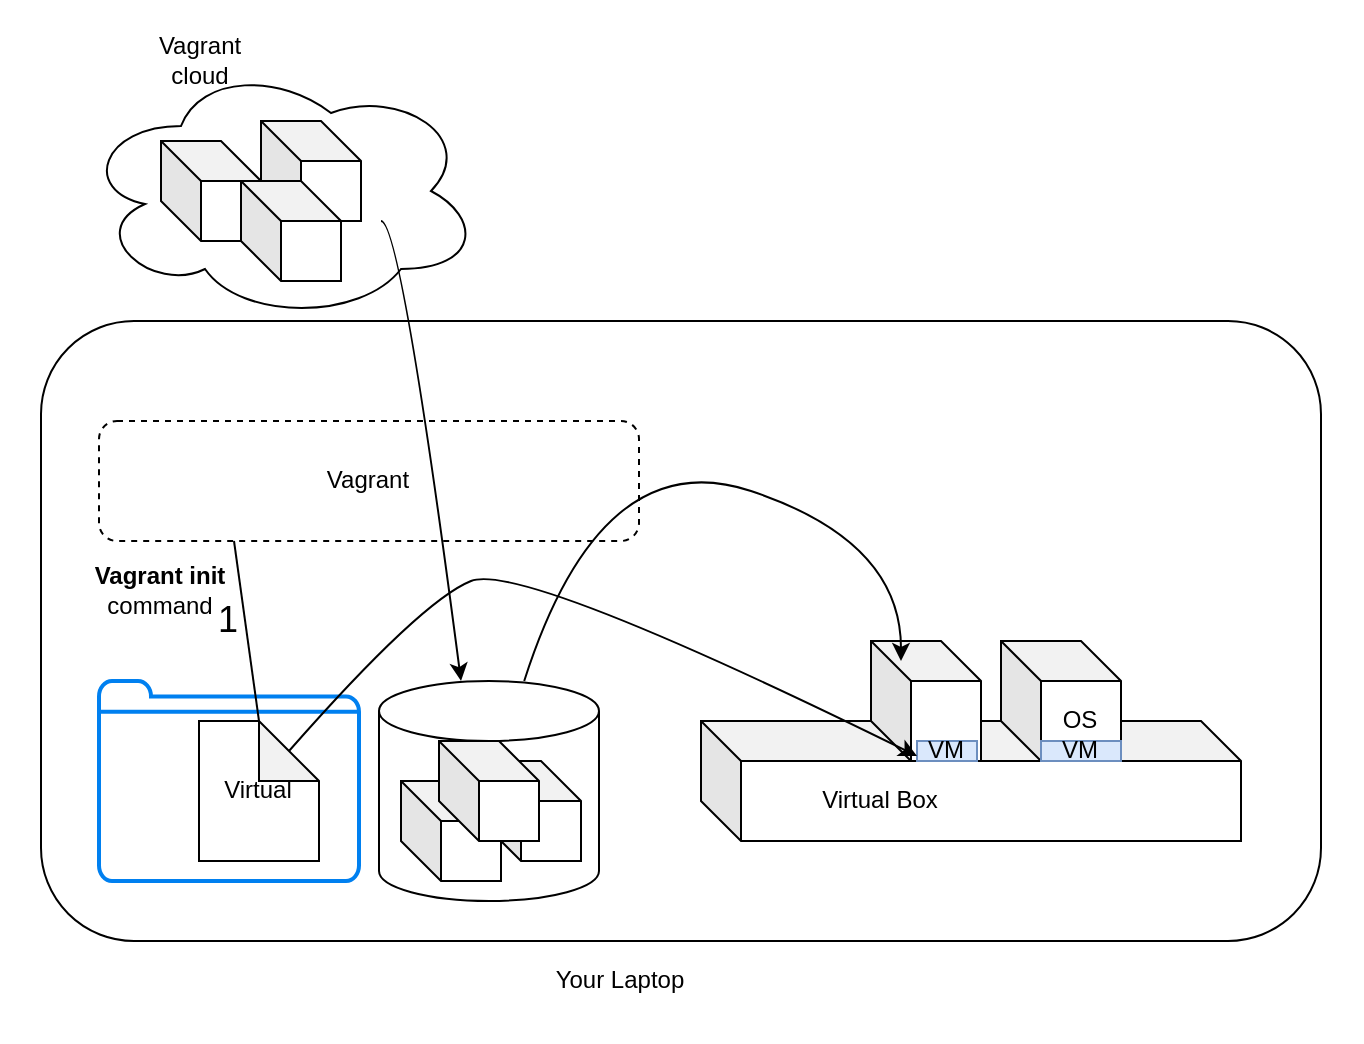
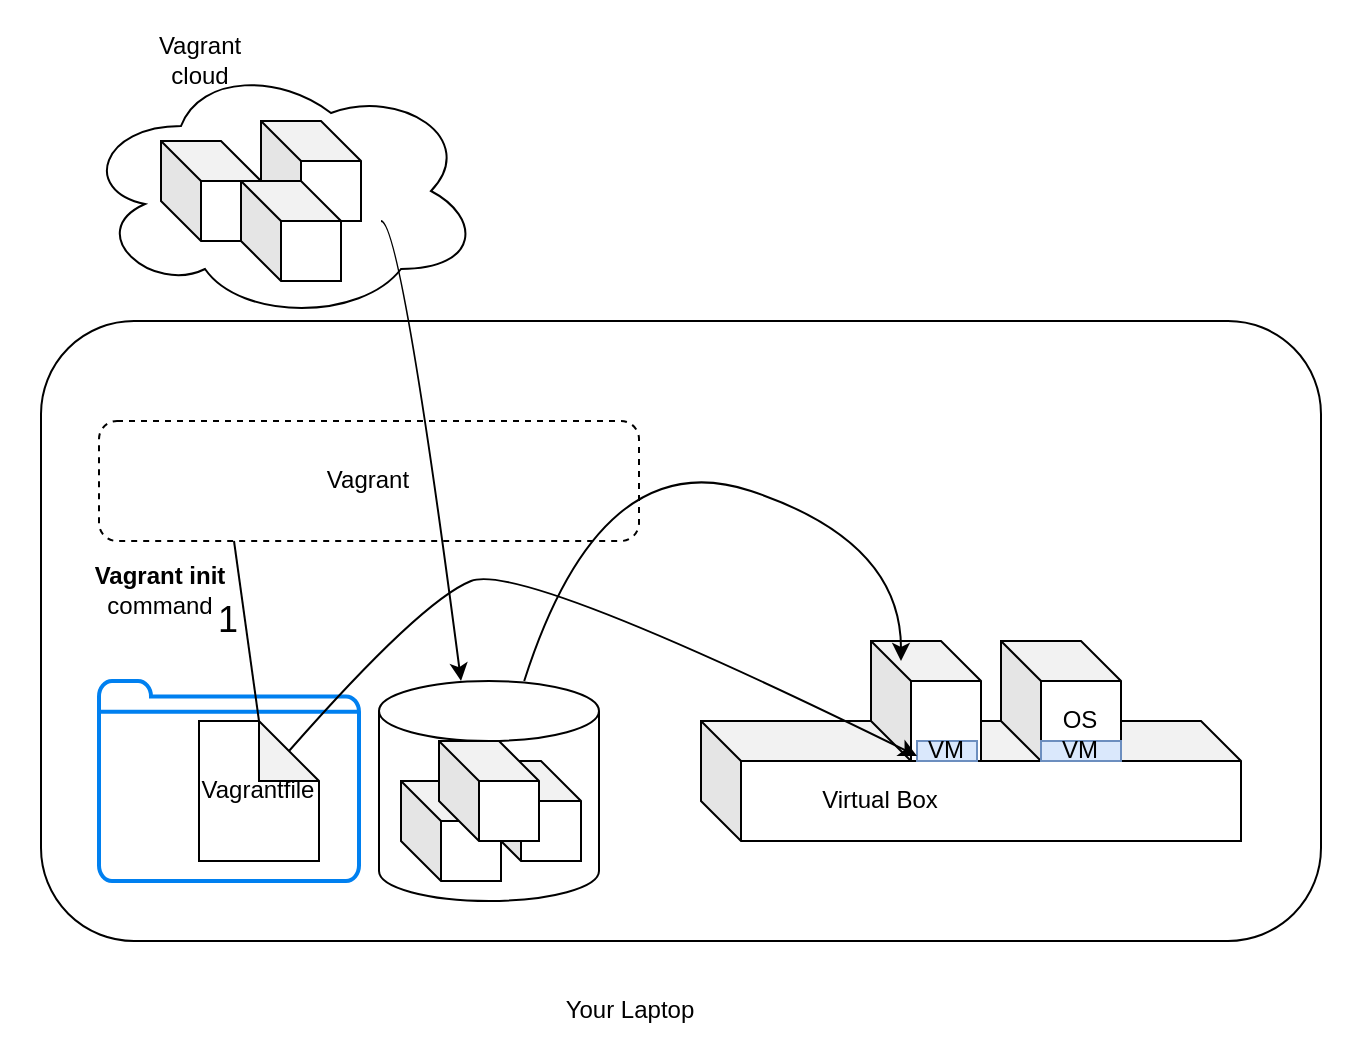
- <mxCell id="19" value="Virtual" style="shape=note;whiteSpace=wrap;html=1;backgroundOutline=1;darkOpacity=0.05;" vertex="1" parent="1"><mxGeometry x="99" y="360" width="60" height="70" as="geometry" /></mxCell>
+ <mxCell id="19" value="Vagrantfile" style="shape=note;whiteSpace=wrap;html=1;backgroundOutline=1;darkOpacity=0.05;" vertex="1" parent="1"><mxGeometry x="99" y="360" width="60" height="70" as="geometry" /></mxCell>
- <mxCell id="6" value="Your Laptop" style="text;html=1;strokeColor=none;fillColor=none;align=center;verticalAlign=middle;whiteSpace=wrap;rounded=0;" vertex="1" parent="1"><mxGeometry x="240" y="480" width="140" height="20" as="geometry" /></mxCell>
+ <mxCell id="6" value="Your Laptop" style="text;html=1;strokeColor=none;fillColor=none;align=center;verticalAlign=middle;whiteSpace=wrap;rounded=0;" vertex="1" parent="1"><mxGeometry x="245" y="495" width="140" height="20" as="geometry" /></mxCell>
